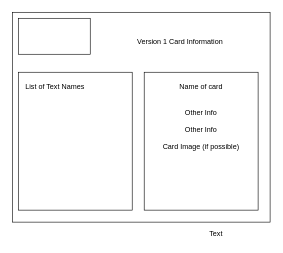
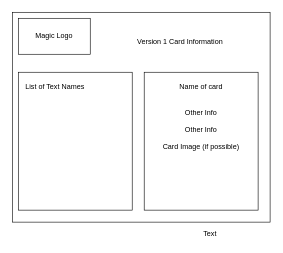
+ <mxCell id="6" value="Magic Logo" style="text;html=1;strokeColor=none;fillColor=none;align=center;verticalAlign=middle;whiteSpace=wrap;rounded=0;" vertex="1" parent="1"><mxGeometry x="40" y="50" width="100" height="20" as="geometry" /></mxCell>
- <mxCell id="3" value="Text" style="text;html=1;strokeColor=none;fillColor=none;align=center;verticalAlign=middle;whiteSpace=wrap;rounded=0;" vertex="1" parent="1"><mxGeometry x="340" y="380" width="40" height="20" as="geometry" /></mxCell>
+ <mxCell id="3" value="Text" style="text;html=1;strokeColor=none;fillColor=none;align=center;verticalAlign=middle;whiteSpace=wrap;rounded=0;" vertex="1" parent="1"><mxGeometry x="330" y="380" width="40" height="20" as="geometry" /></mxCell>
